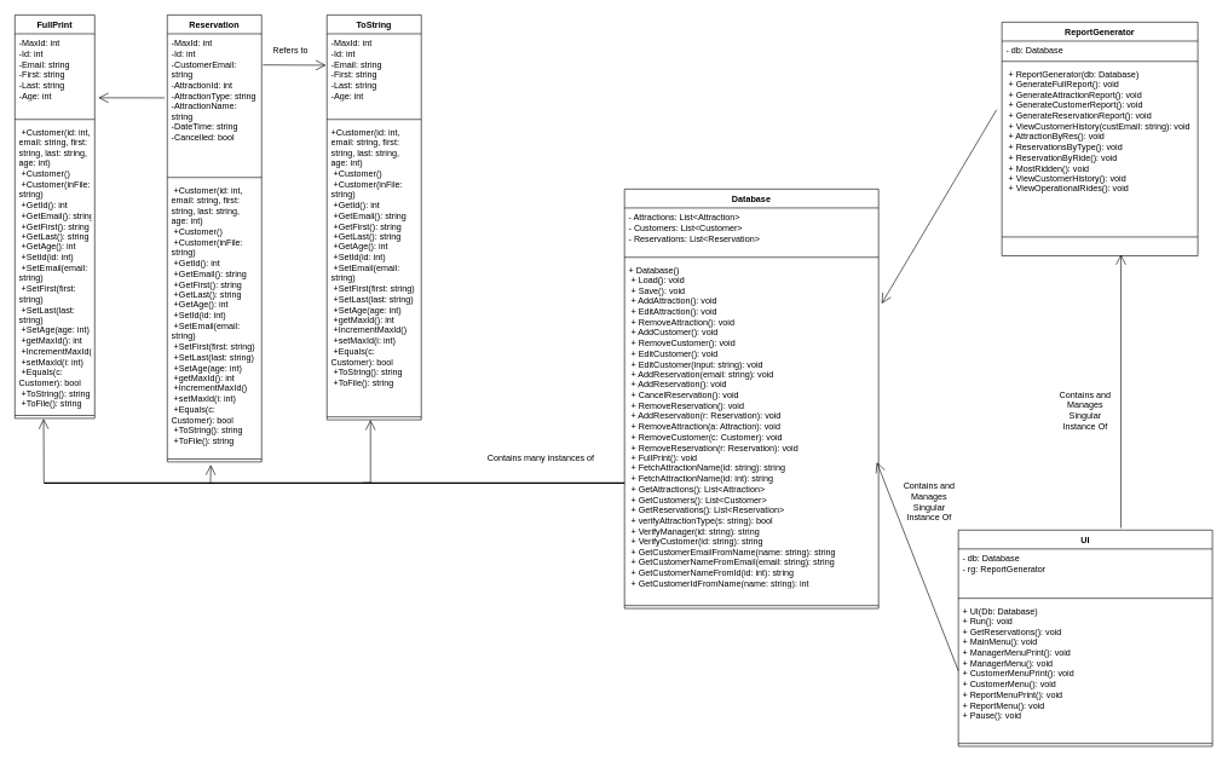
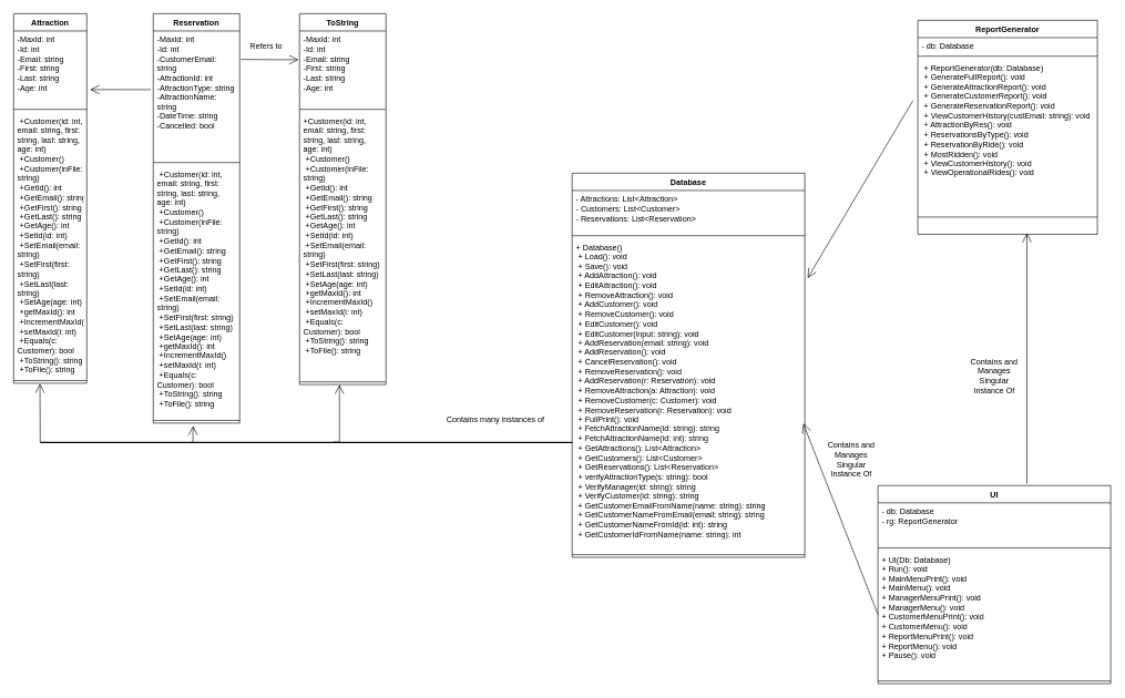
- <mxCell id="7" value="FullPrint" style="swimlane;fontStyle=1;align=center;verticalAlign=top;childLayout=stackLayout;horizontal=1;startSize=26;horizontalStack=0;resizeParent=1;resizeParentMax=0;resizeLast=0;collapsible=1;marginBottom=0;whiteSpace=wrap;html=1;" vertex="1" parent="1"><mxGeometry width="110" height="556" as="geometry" x="20" y="20" /></mxCell>
+ <mxCell id="7" value="Attraction" style="swimlane;fontStyle=1;align=center;verticalAlign=top;childLayout=stackLayout;horizontal=1;startSize=26;horizontalStack=0;resizeParent=1;resizeParentMax=0;resizeLast=0;collapsible=1;marginBottom=0;whiteSpace=wrap;html=1;" vertex="1" parent="1"><mxGeometry width="110" height="556" as="geometry" x="20" y="20" /></mxCell>
- <mxCell id="39" value="&lt;div&gt;+ UI(Db: Database)&lt;/div&gt;&lt;div&gt;&lt;span style=&quot;background-color: initial;&quot;&gt;+ Run(): void&amp;nbsp;&amp;nbsp;&lt;/span&gt;&lt;/div&gt;&lt;div&gt;+ GetReservations(): void&lt;/div&gt;&lt;div&gt;+ MainMenu(): void&lt;/div&gt;&lt;div&gt;+ ManagerMenuPrint(): void&lt;/div&gt;&lt;div&gt;+ ManagerMenu(): void&lt;/div&gt;&lt;div&gt;+ CustomerMenuPrint(): void&lt;/div&gt;&lt;div&gt;&lt;span style=&quot;background-color: initial;&quot;&gt;+ CustomerMenu(): void&amp;nbsp;&lt;/span&gt;&lt;/div&gt;&lt;div&gt;+ ReportMenuPrint(): void&lt;/div&gt;&lt;div&gt;+ ReportMenu(): void&amp;nbsp;&lt;/div&gt;&lt;div&gt;+ Pause(): void&amp;nbsp;&amp;nbsp;&lt;/div&gt;" style="text;strokeColor=none;fillColor=none;align=left;verticalAlign=top;spacingLeft=4;spacingRight=4;overflow=hidden;rotatable=0;points=[[0,0.5],[1,0.5]];portConstraint=eastwest;whiteSpace=wrap;html=1;" vertex="1" parent="36"><mxGeometry y="98" width="350" height="192" as="geometry" /></mxCell>
+ <mxCell id="39" value="&lt;div&gt;+ UI(Db: Database)&lt;/div&gt;&lt;div&gt;&lt;span style=&quot;background-color: initial;&quot;&gt;+ Run(): void&amp;nbsp;&amp;nbsp;&lt;/span&gt;&lt;/div&gt;&lt;div&gt;+ MainMenuPrint(): void&lt;/div&gt;&lt;div&gt;+ MainMenu(): void&lt;/div&gt;&lt;div&gt;+ ManagerMenuPrint(): void&lt;/div&gt;&lt;div&gt;+ ManagerMenu(): void&lt;/div&gt;&lt;div&gt;+ CustomerMenuPrint(): void&lt;/div&gt;&lt;div&gt;&lt;span style=&quot;background-color: initial;&quot;&gt;+ CustomerMenu(): void&amp;nbsp;&lt;/span&gt;&lt;/div&gt;&lt;div&gt;+ ReportMenuPrint(): void&lt;/div&gt;&lt;div&gt;+ ReportMenu(): void&amp;nbsp;&lt;/div&gt;&lt;div&gt;+ Pause(): void&amp;nbsp;&amp;nbsp;&lt;/div&gt;" style="text;strokeColor=none;fillColor=none;align=left;verticalAlign=top;spacingLeft=4;spacingRight=4;overflow=hidden;rotatable=0;points=[[0,0.5],[1,0.5]];portConstraint=eastwest;whiteSpace=wrap;html=1;" vertex="1" parent="36"><mxGeometry y="98" width="350" height="192" as="geometry" /></mxCell>
